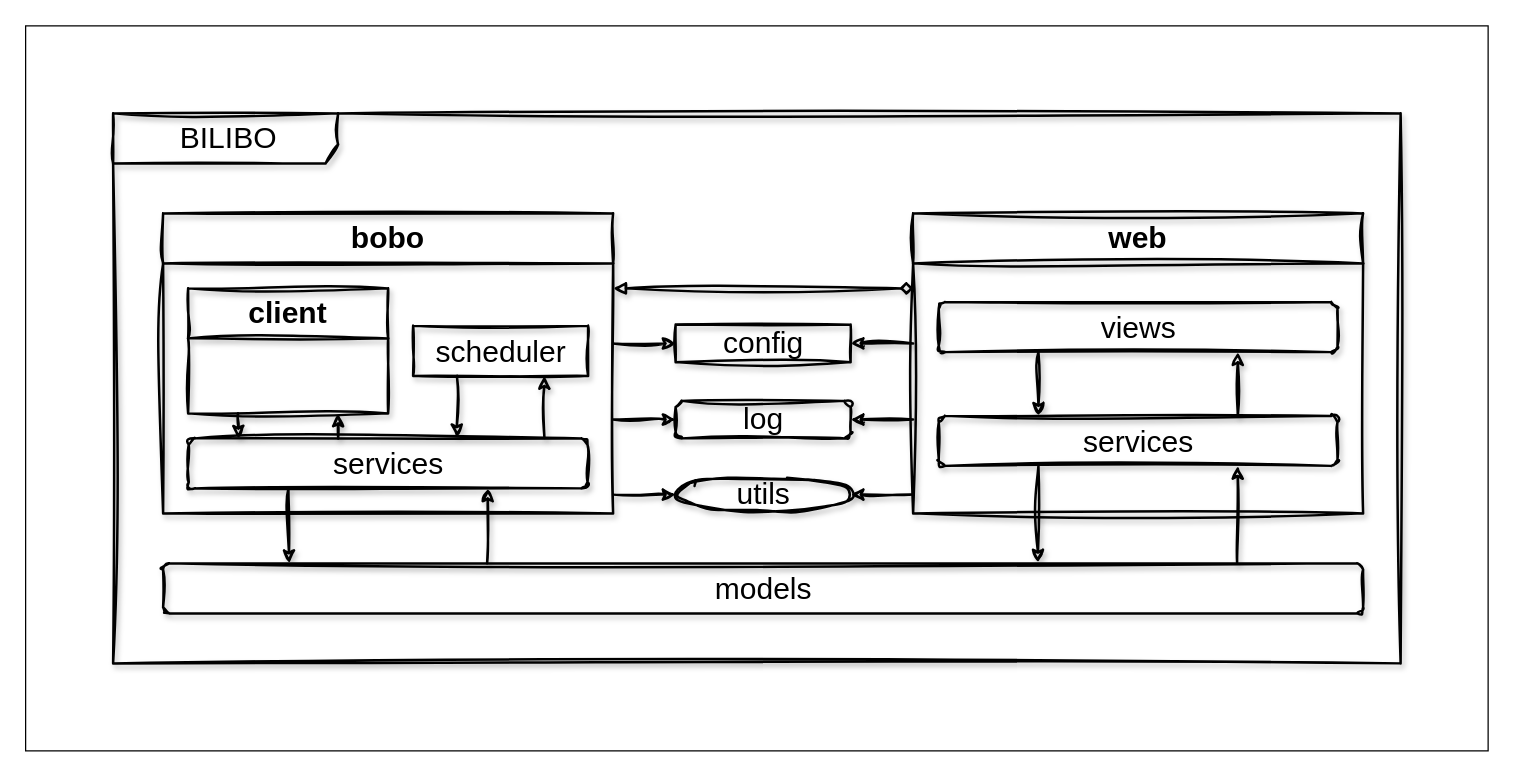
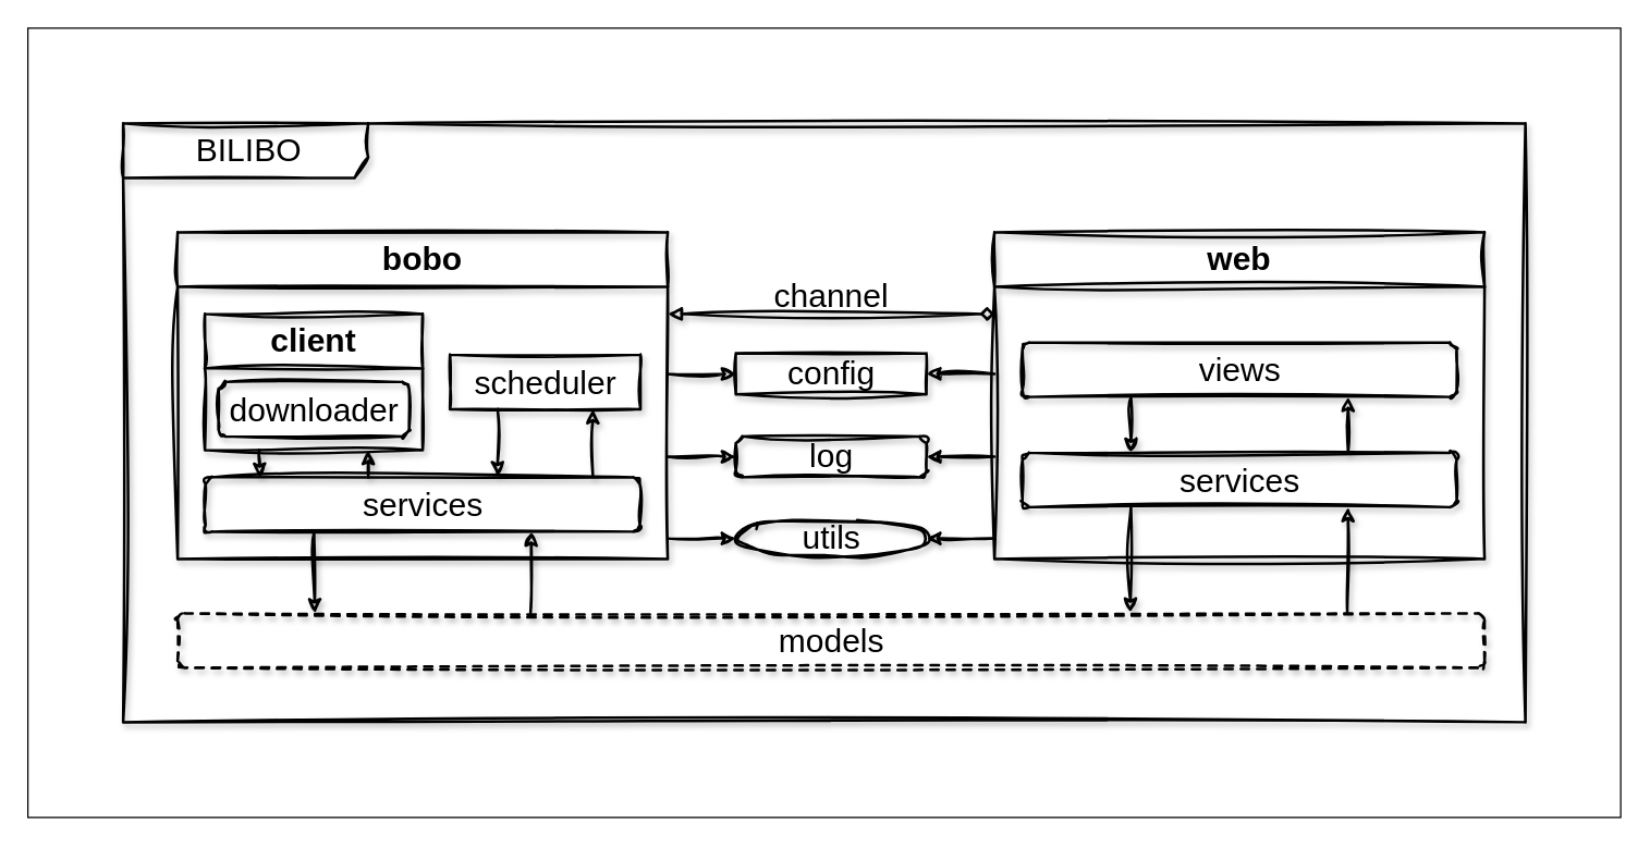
+ <mxCell id="33" value="channel" style="text;html=1;strokeColor=none;fillColor=none;align=center;verticalAlign=middle;whiteSpace=wrap;rounded=0;fontSize=24;fontColor=#000000;strokeWidth=2;shadow=1;sketch=1;curveFitting=1;jiggle=2;" vertex="1" parent="1"><mxGeometry x="557.5" y="202" width="105" height="30" as="geometry" /></mxCell>
- <mxCell id="17" value="views" style="html=1;align=center;verticalAlign=top;rounded=1;absoluteArcSize=1;arcSize=10;dashed=0;fontSize=24;fillColor=none;strokeColor=#000000;fontColor=#000000;strokeWidth=2;shadow=1;sketch=1;curveFitting=1;jiggle=2;" vertex="1" parent="15"><mxGeometry x="20.5" y="71" width="319" height="40" as="geometry" /></mxCell>
+ <mxCell id="17" value="views" style="html=1;align=center;verticalAlign=top;rounded=1;absoluteArcSize=1;arcSize=10;dashed=0;fontSize=24;fillColor=none;strokeColor=#000000;fontColor=#000000;strokeWidth=2;shadow=1;sketch=1;curveFitting=1;jiggle=2;" vertex="1" parent="15"><mxGeometry x="20.5" y="81" width="319" height="40" as="geometry" /></mxCell>
+ <mxCell id="14" value="downloader" style="html=1;align=center;verticalAlign=top;rounded=1;absoluteArcSize=1;arcSize=10;dashed=0;fontSize=24;fillColor=none;strokeColor=#000000;fontColor=#000000;strokeWidth=2;shadow=1;sketch=1;curveFitting=1;jiggle=2;" vertex="1" parent="13"><mxGeometry x="10" y="50" width="140" height="40" as="geometry" /></mxCell>
- <mxCell id="10" value="models" style="html=1;align=center;verticalAlign=top;rounded=1;absoluteArcSize=1;arcSize=10;dashed=0;fontSize=24;fillColor=none;strokeColor=#000000;fontColor=#000000;strokeWidth=2;shadow=1;sketch=1;curveFitting=1;jiggle=2;" vertex="1" parent="1"><mxGeometry x="130" y="450" width="960" height="40" as="geometry" /></mxCell>
+ <mxCell id="10" value="models" style="html=1;align=center;verticalAlign=top;rounded=1;absoluteArcSize=1;arcSize=10;dashed=1;fontSize=24;fillColor=none;strokeColor=#000000;fontColor=#000000;strokeWidth=2;shadow=1;sketch=1;curveFitting=1;jiggle=2;" vertex="1" parent="1"><mxGeometry x="130" y="450" width="960" height="40" as="geometry" /></mxCell>
